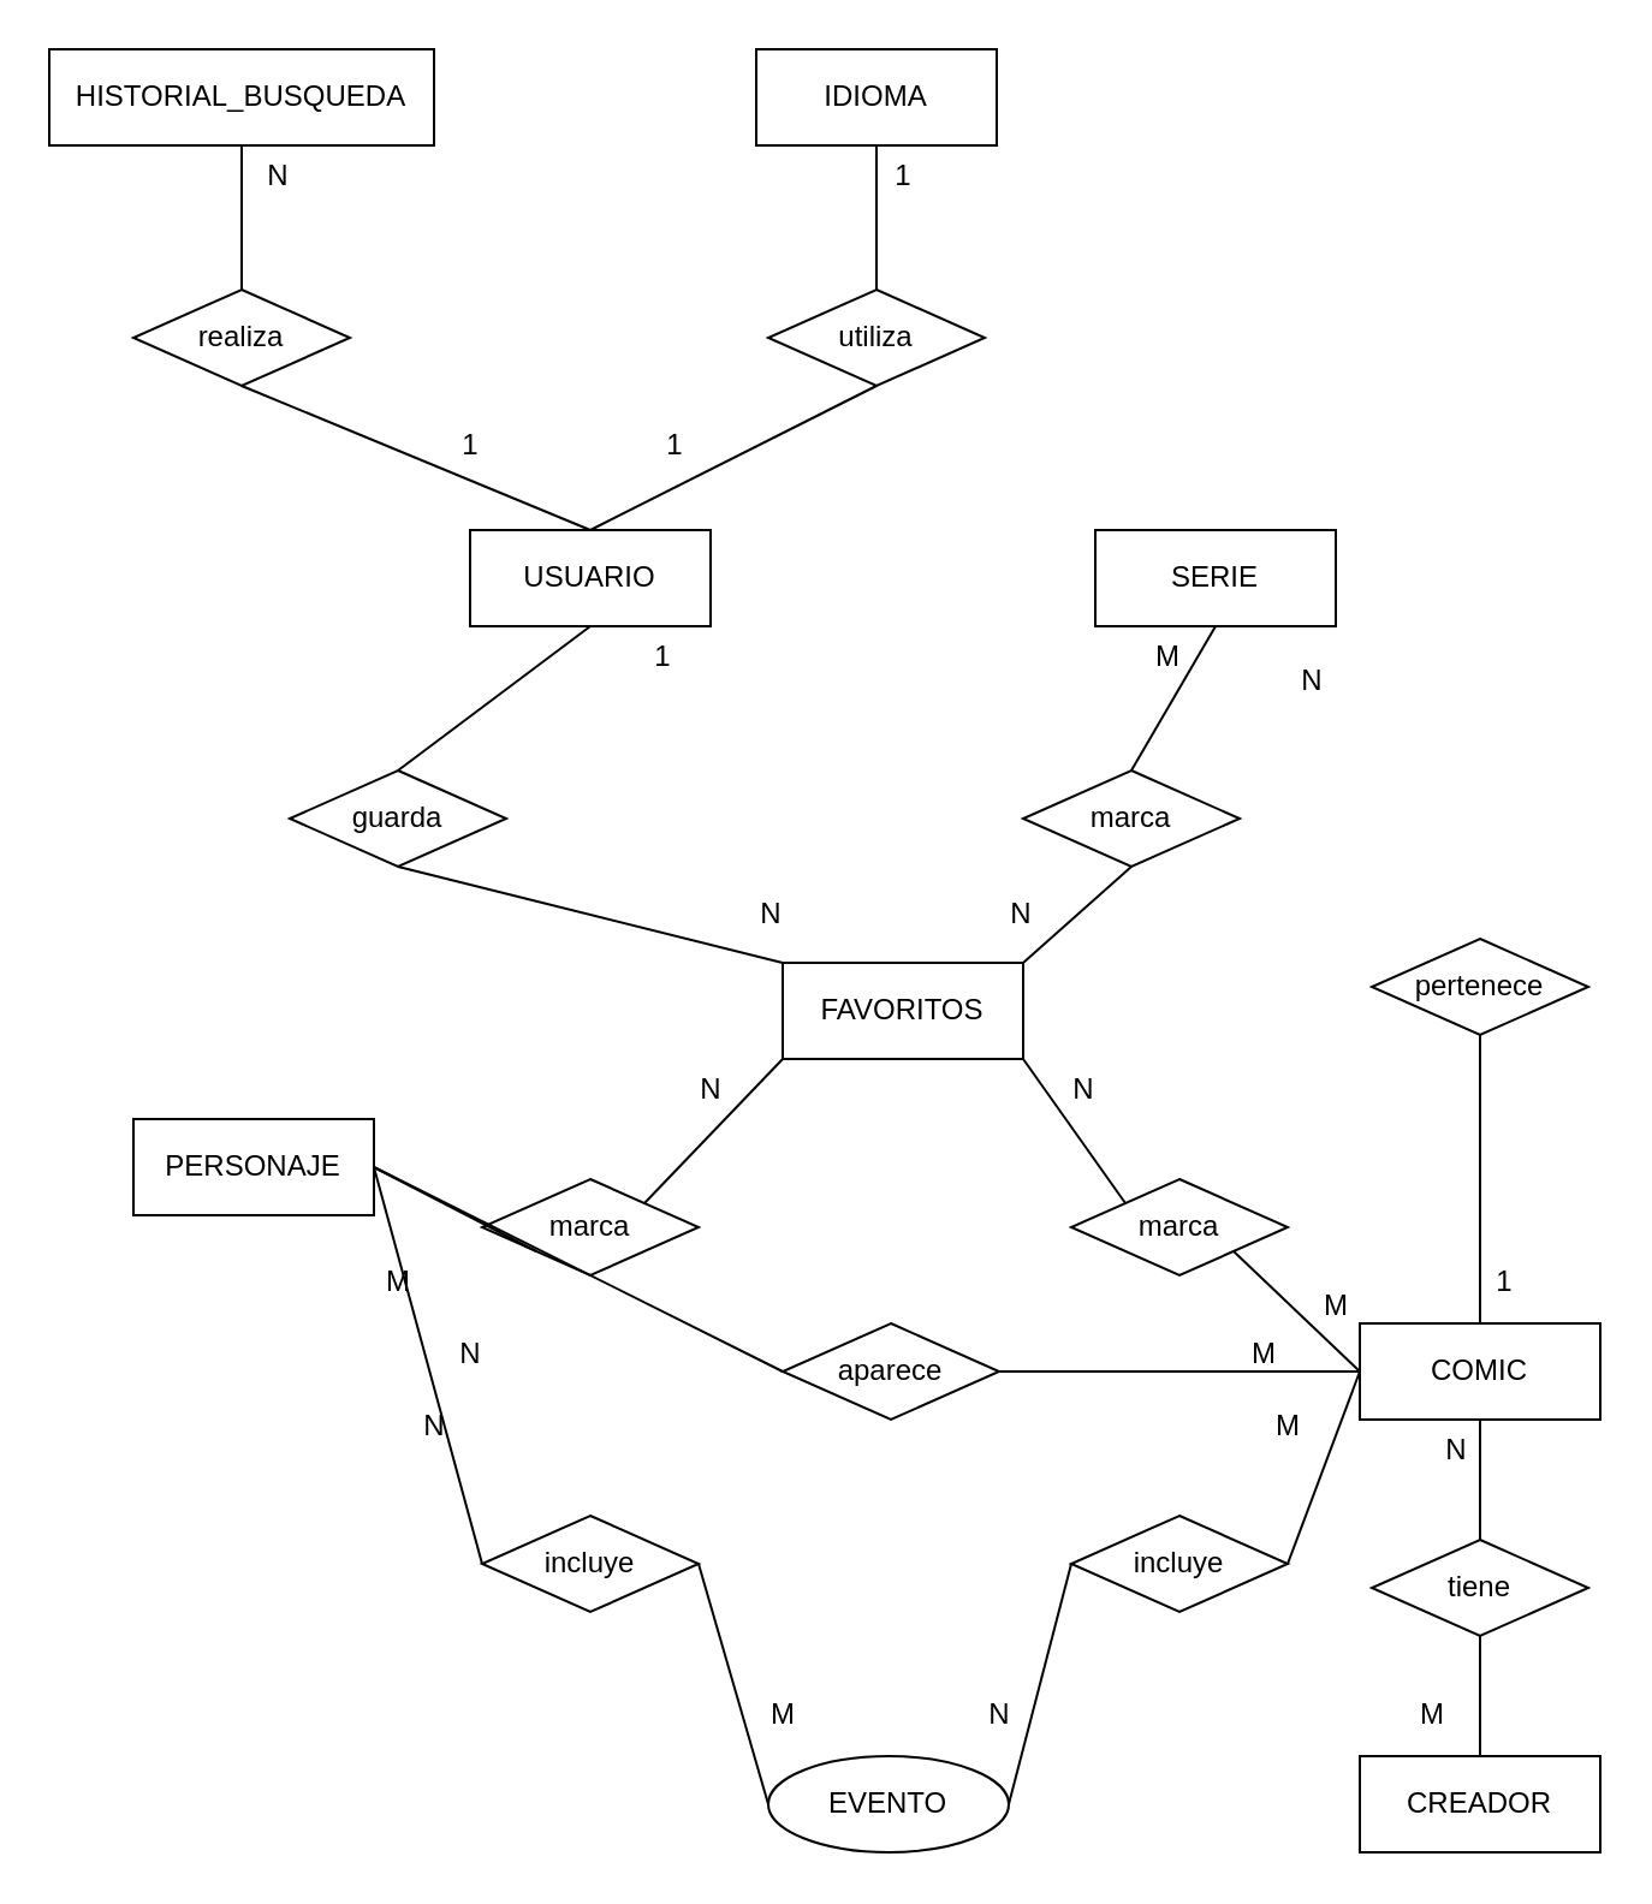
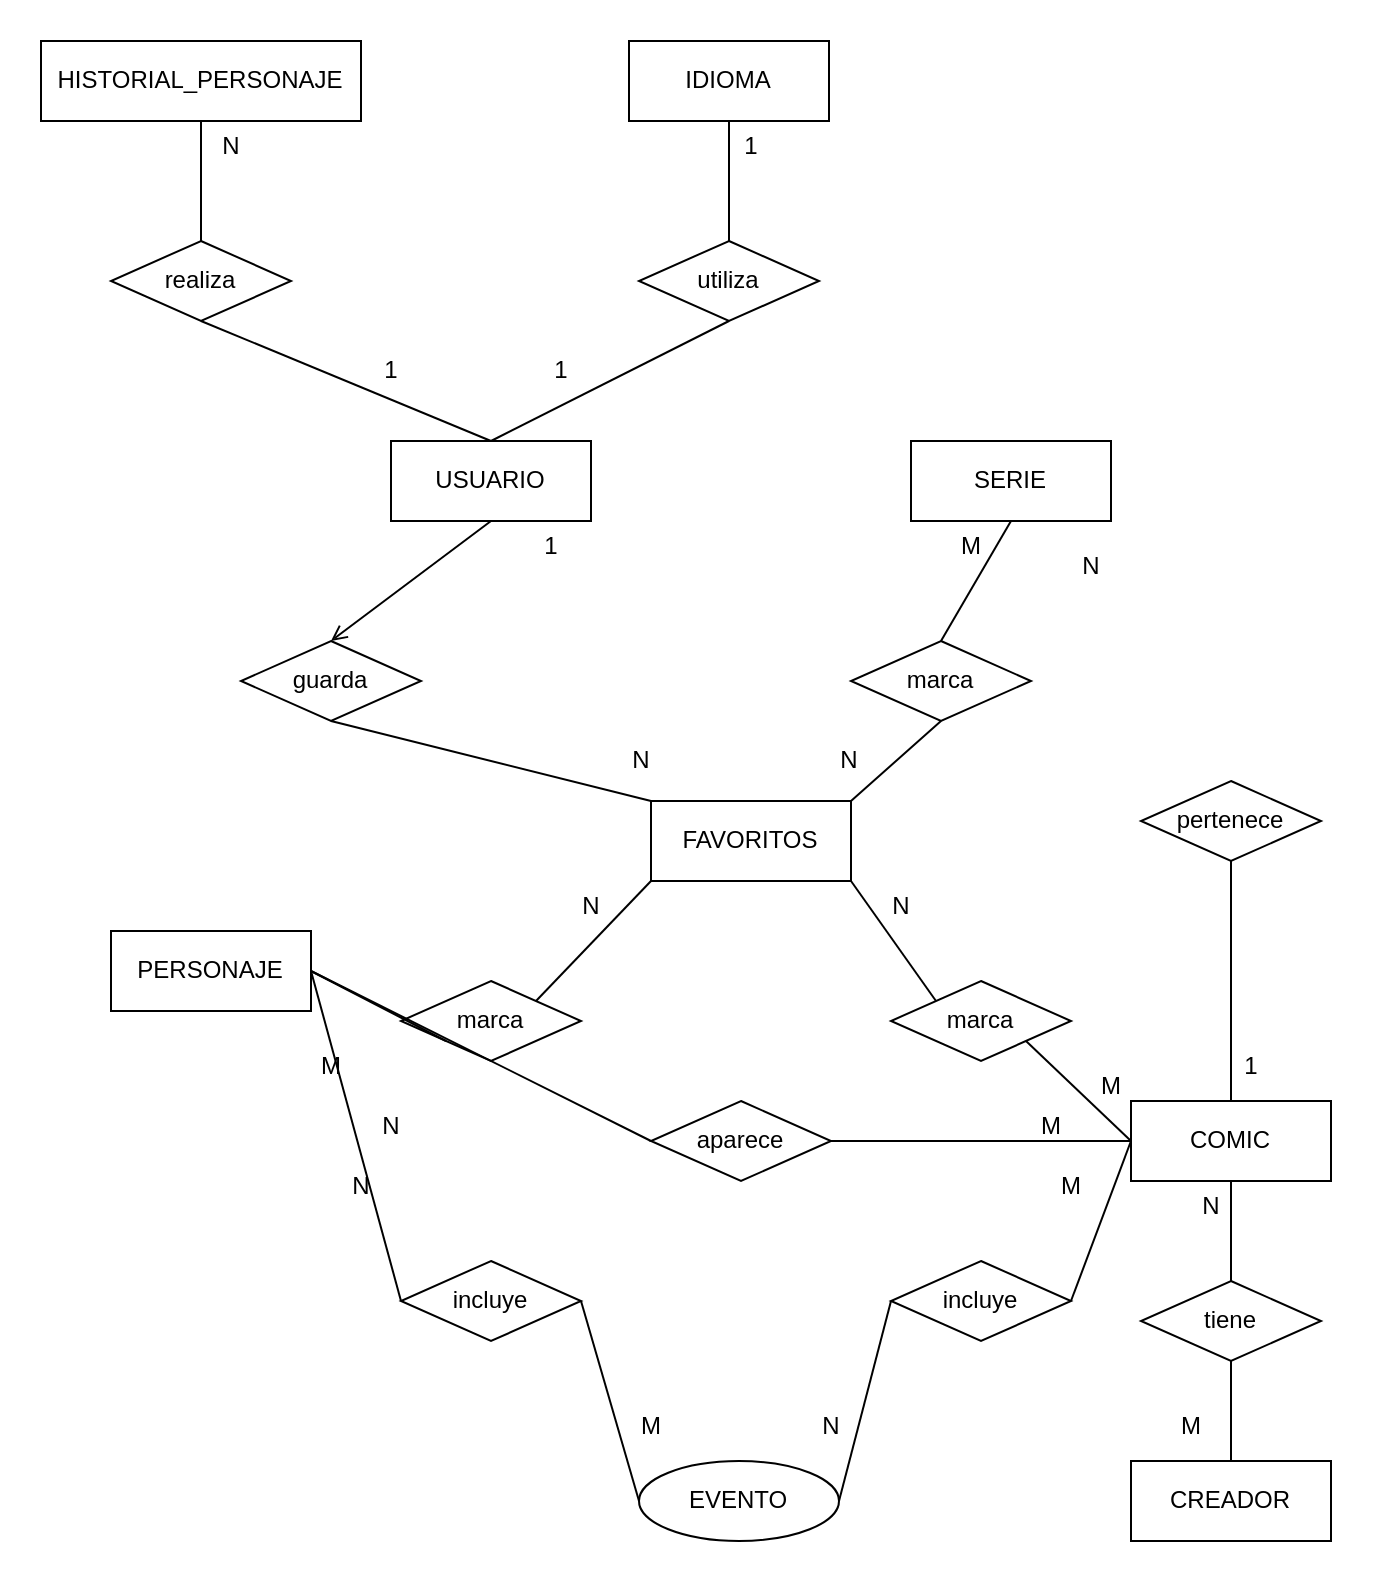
- <mxCell id="9" value="HISTORIAL_BUSQUEDA" style="whiteSpace=wrap;html=1;align=center;" parent="1" vertex="1"><mxGeometry x="20" y="20" width="160" height="40" as="geometry" /></mxCell>
+ <mxCell id="9" value="HISTORIAL_PERSONAJE" style="whiteSpace=wrap;html=1;align=center;" parent="1" vertex="1"><mxGeometry x="20" y="20" width="160" height="40" as="geometry" /></mxCell>
- <mxCell id="13" value="" style="endArrow=none;html=1;rounded=0;exitX=0.5;exitY=1;exitDx=0;exitDy=0;entryX=0.5;entryY=0;entryDx=0;entryDy=0;" edge="1" parent="1" source="6" target="11"><mxGeometry relative="1" as="geometry"><mxPoint x="300" y="360" as="sourcePoint" /><mxPoint x="335" y="430" as="targetPoint" /></mxGeometry></mxCell>
+ <mxCell id="13" value="" style="endArrow=open;html=1;rounded=0;exitX=0.5;exitY=1;exitDx=0;exitDy=0;entryX=0.5;entryY=0;entryDx=0;entryDy=0;" edge="1" parent="1" source="6" target="11"><mxGeometry relative="1" as="geometry"><mxPoint x="300" y="360" as="sourcePoint" /><mxPoint x="335" y="430" as="targetPoint" /></mxGeometry></mxCell>
